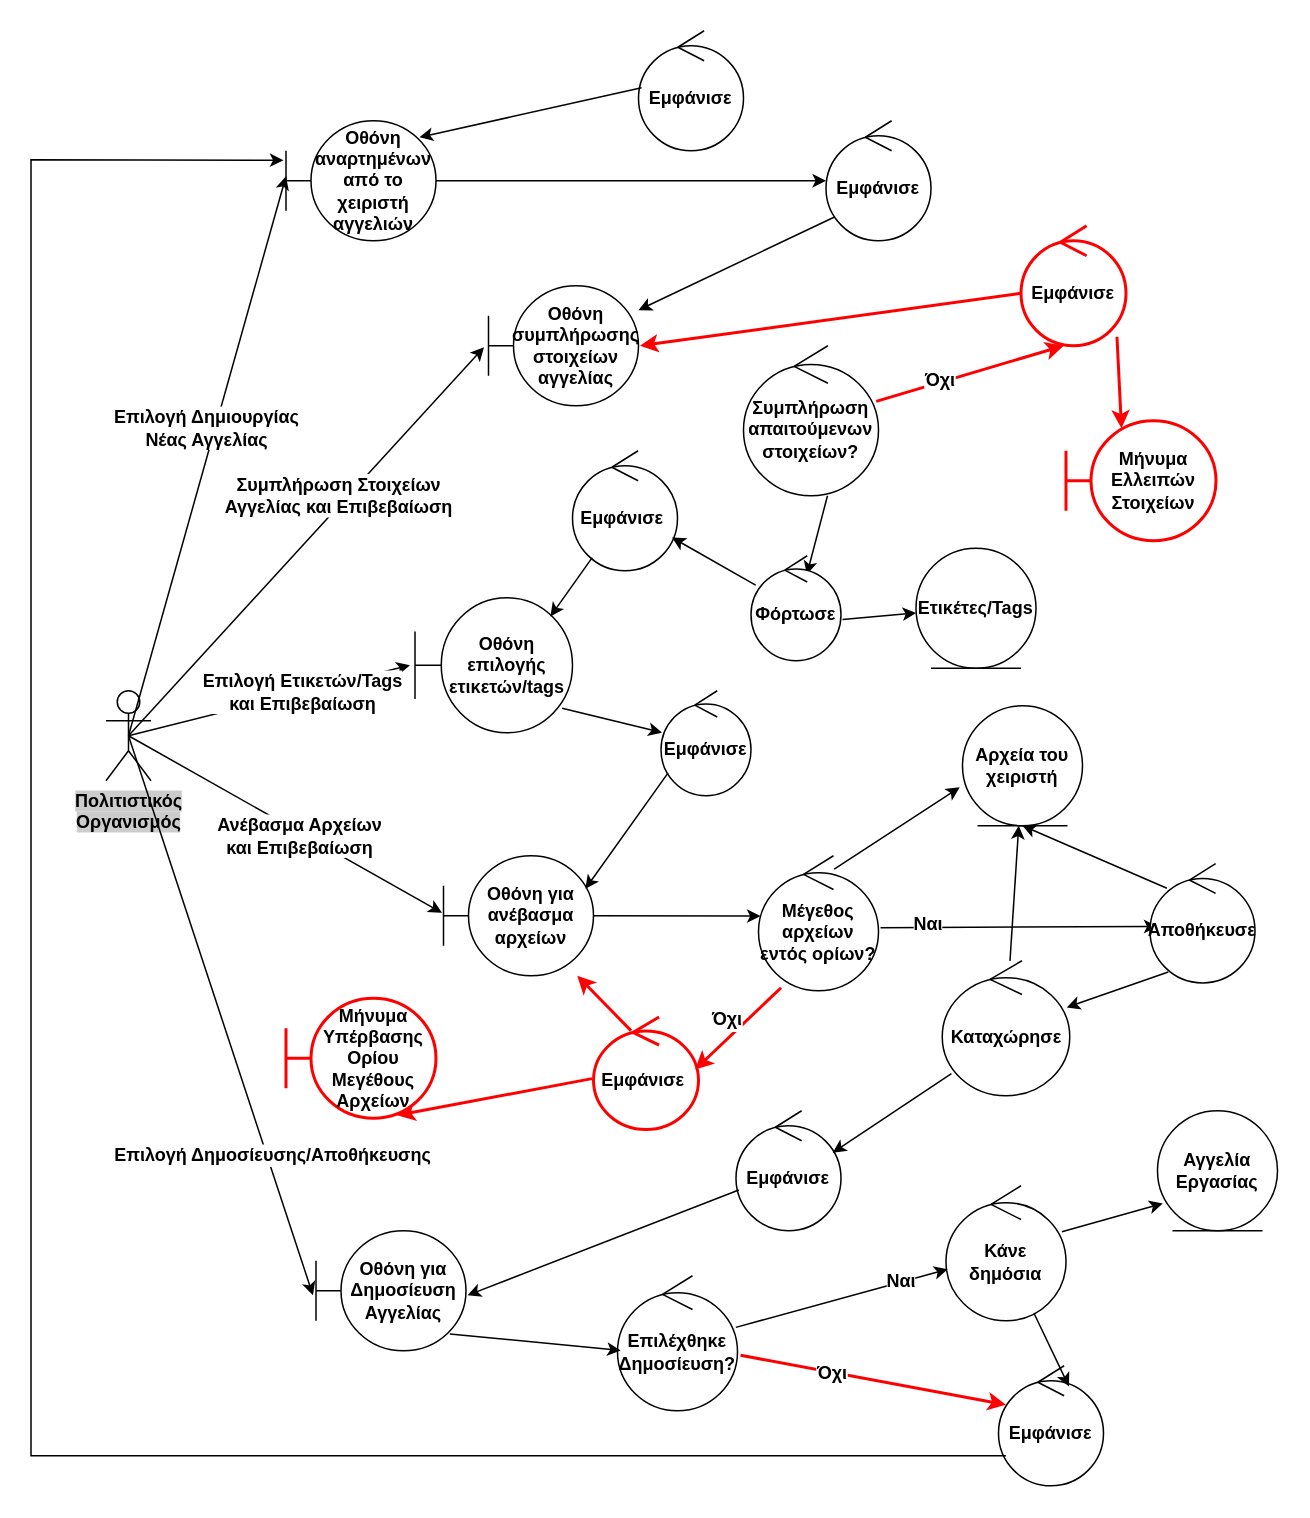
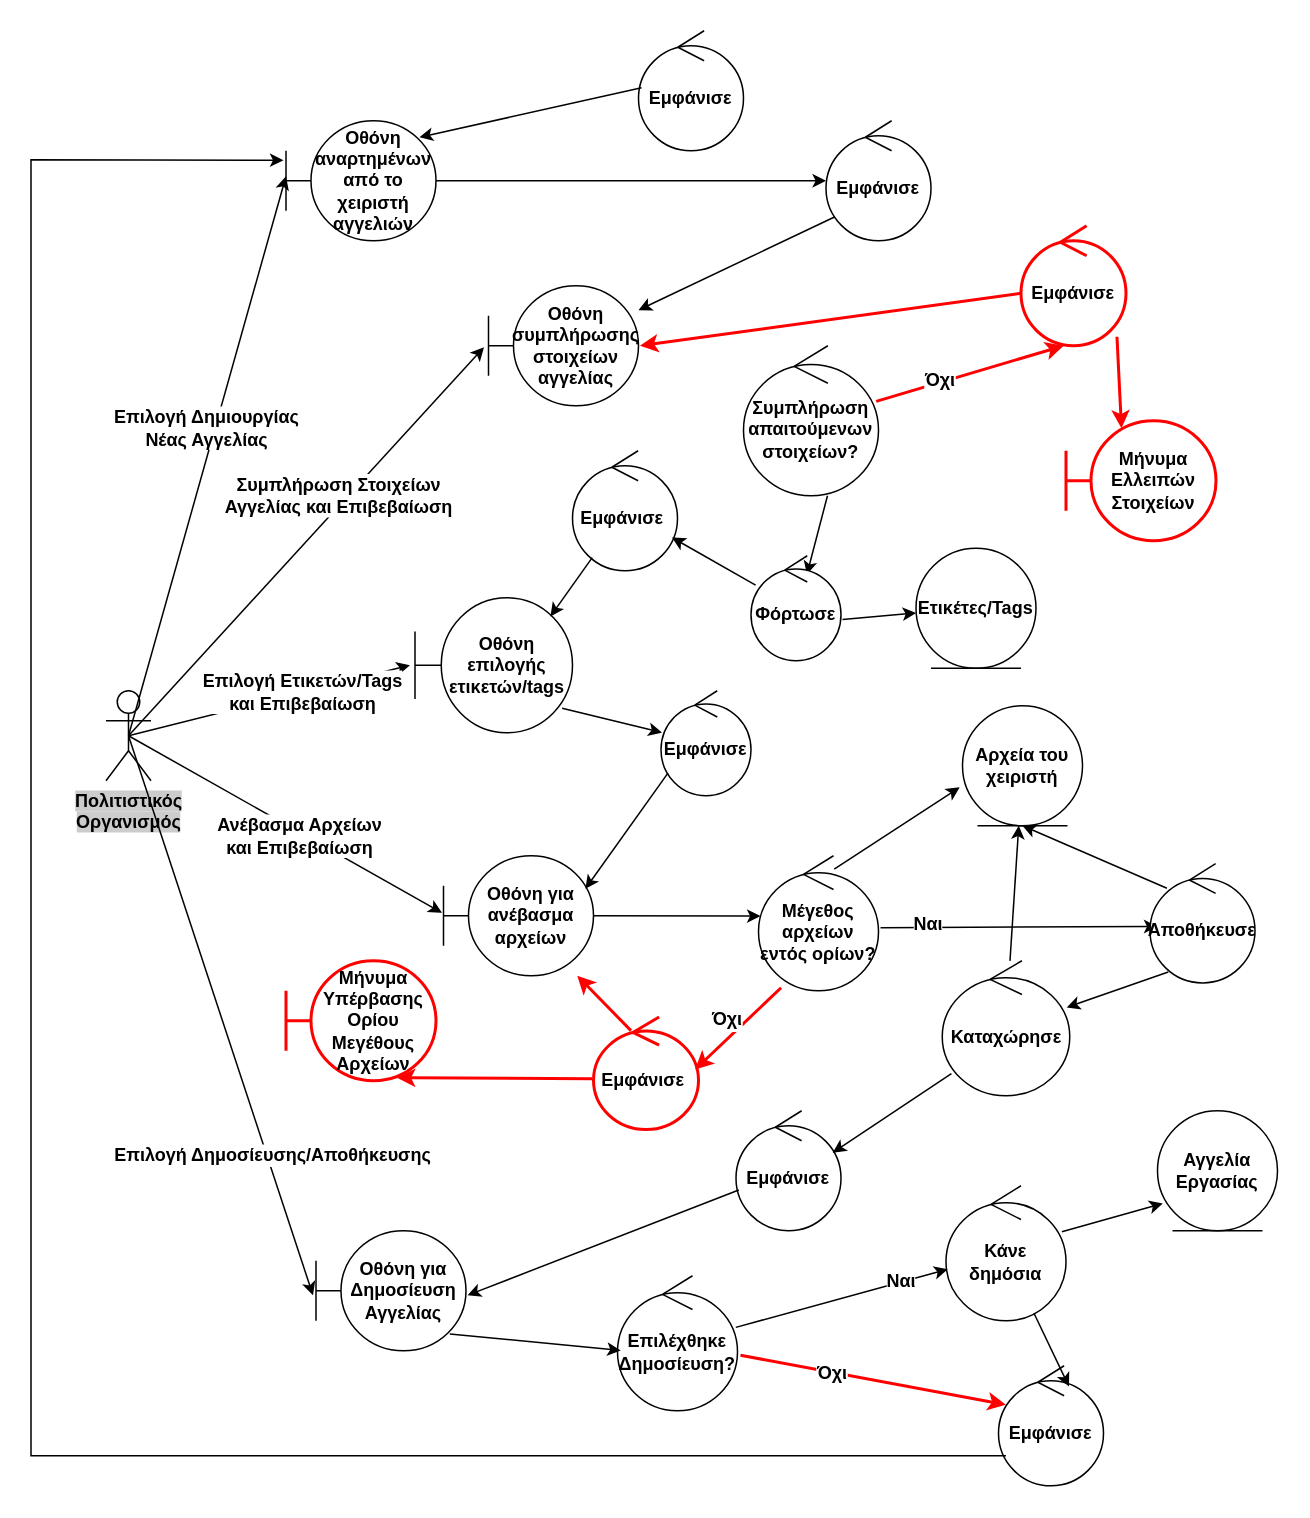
- <mxCell id="58" value="Μήνυμα Υπέρβασης Ορίου Μεγέθους Αρχείων" style="shape=umlBoundary;whiteSpace=wrap;html=1;rounded=1;labelBackgroundColor=none;fontStyle=1;labelBorderColor=none;strokeWidth=2;strokeColor=#FF0000;" parent="1" vertex="1"><mxGeometry x="190" y="665" width="100" height="80" as="geometry" /></mxCell>
+ <mxCell id="58" value="Μήνυμα Υπέρβασης Ορίου Μεγέθους Αρχείων" style="shape=umlBoundary;whiteSpace=wrap;html=1;rounded=1;labelBackgroundColor=none;fontStyle=1;labelBorderColor=none;strokeWidth=2;strokeColor=#FF0000;" parent="1" vertex="1"><mxGeometry x="190" y="640" width="100" height="80" as="geometry" /></mxCell>
